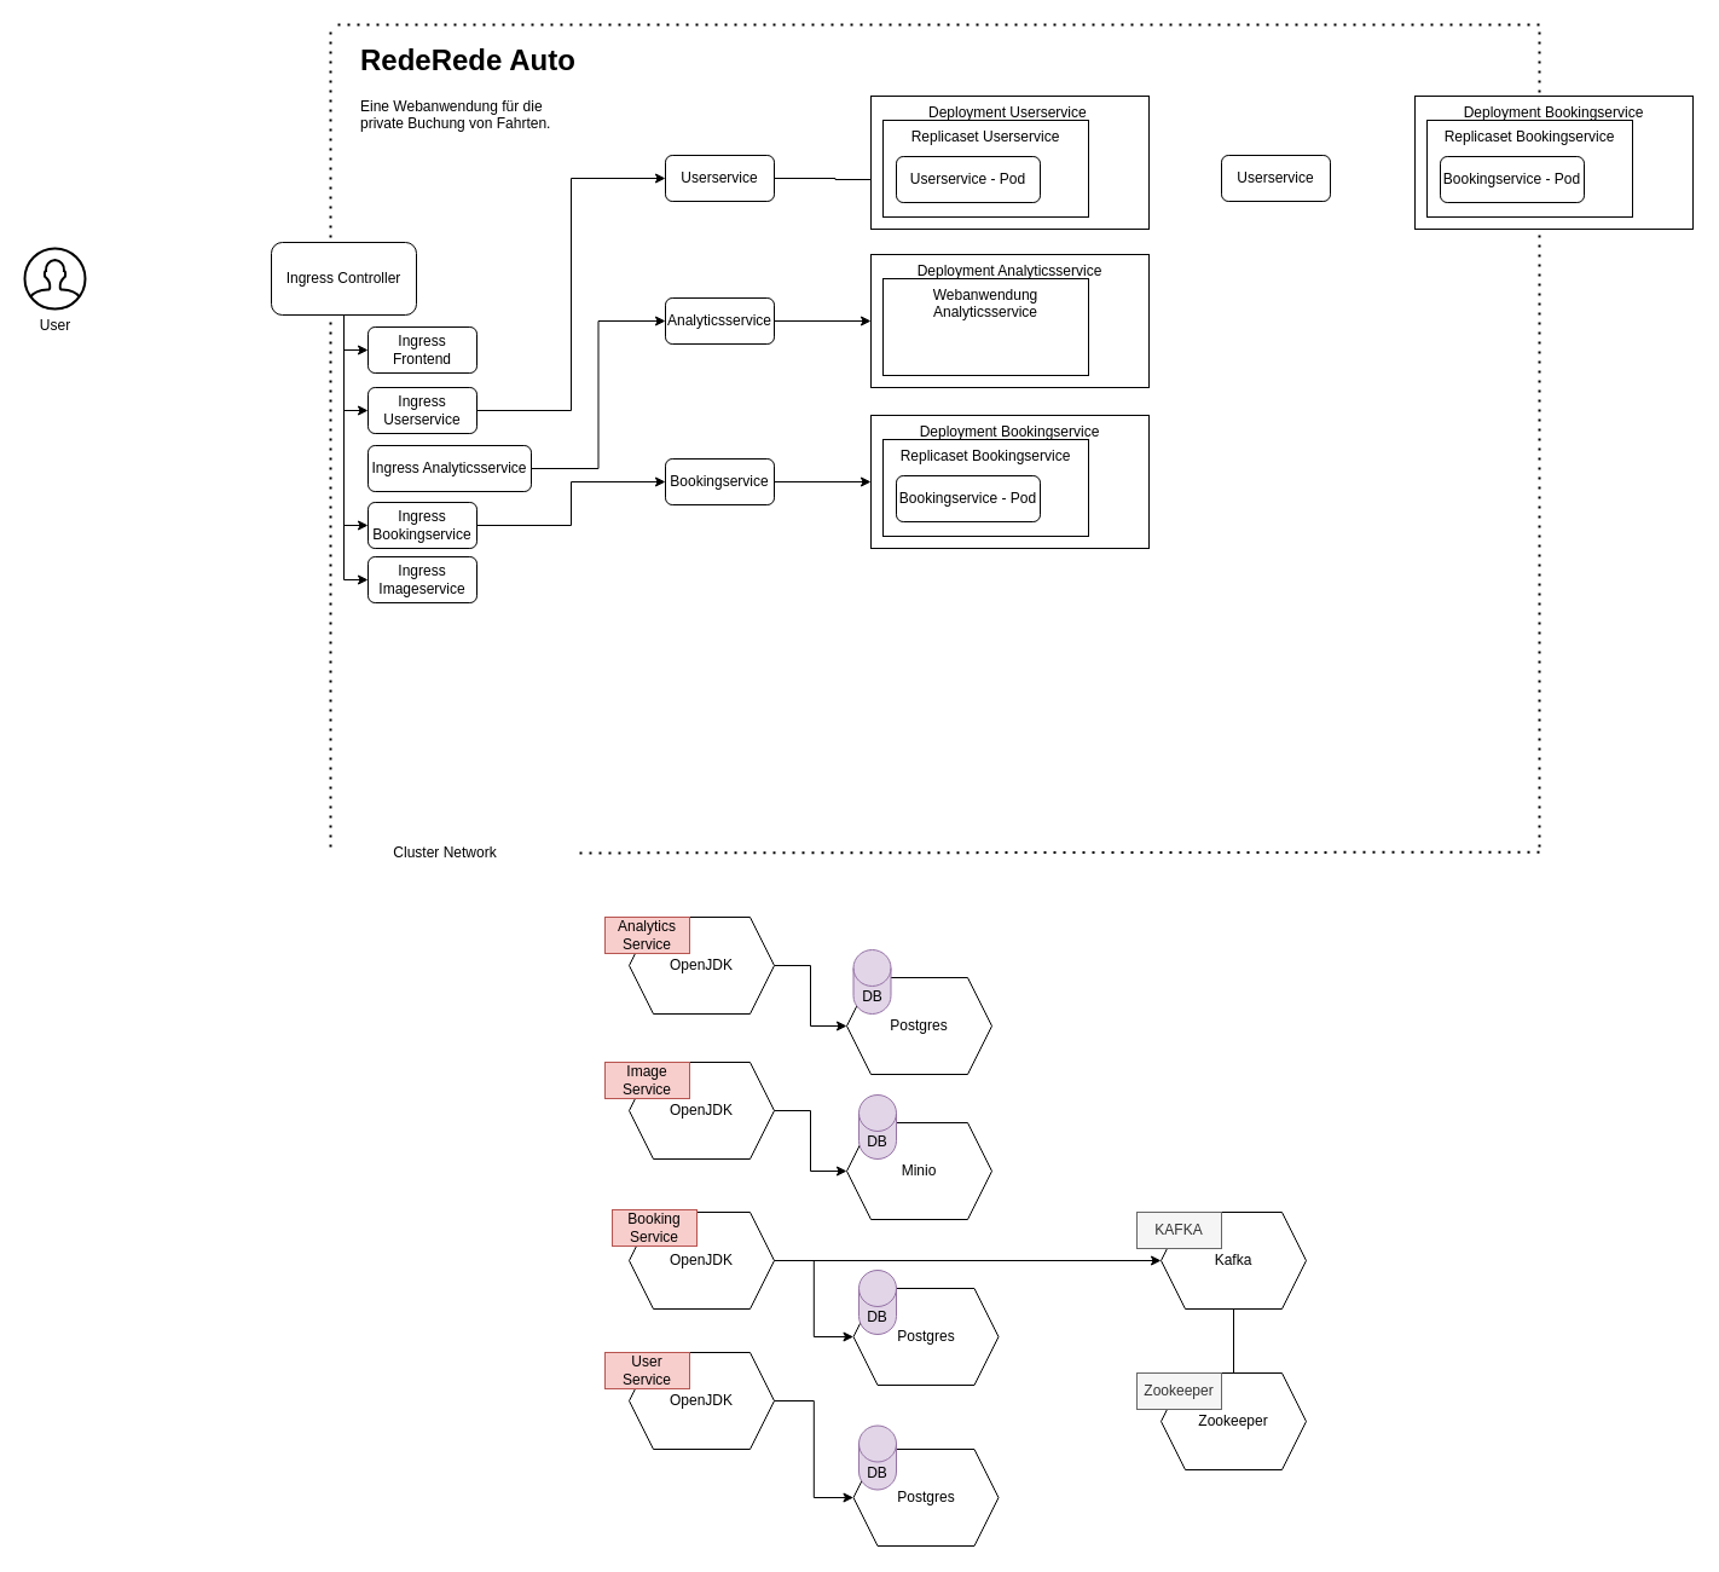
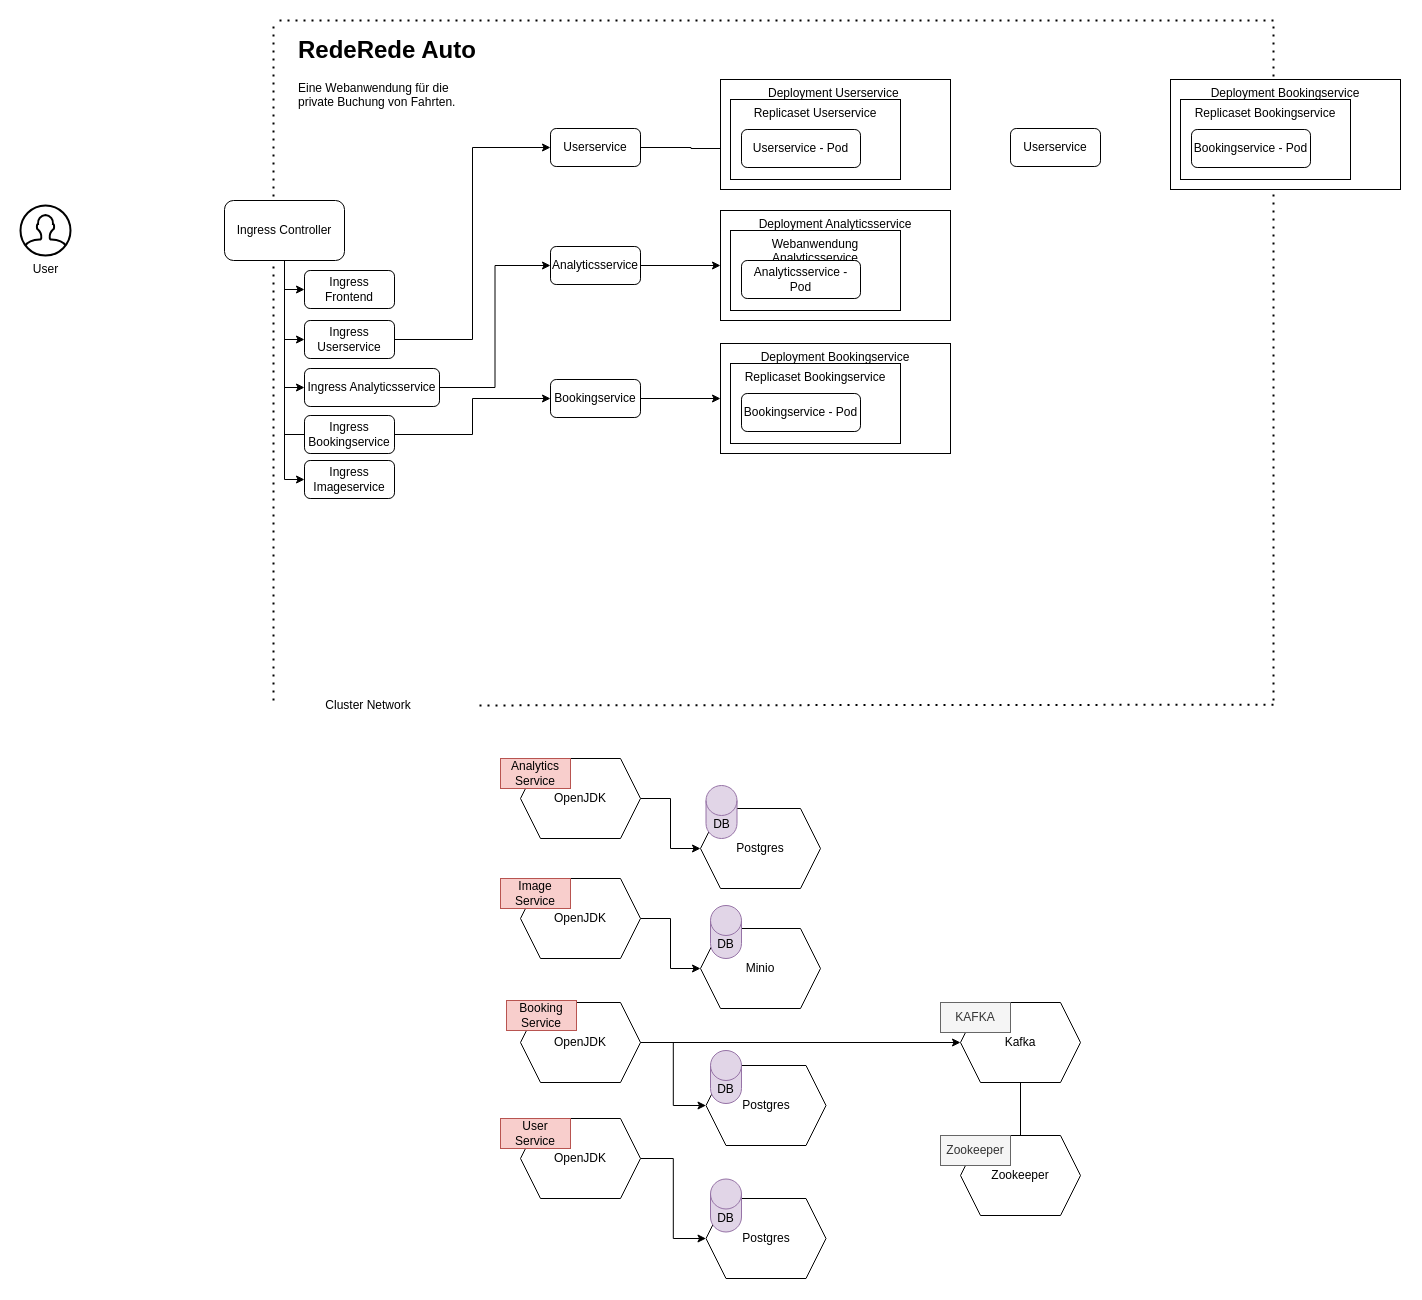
+ <mxCell id="58" value="Analyticsservice - Pod" style="rounded=1;whiteSpace=wrap;html=1;" vertex="1" parent="1"><mxGeometry x="741" y="260" width="119" height="38" as="geometry" /></mxCell>
+ <mxCell id="37" style="edgeStyle=orthogonalEdgeStyle;rounded=0;orthogonalLoop=1;jettySize=auto;html=1;entryX=0;entryY=0.5;entryDx=0;entryDy=0;" edge="1" parent="1" source="40" target="45"><mxGeometry relative="1" as="geometry" /></mxCell>
- <mxCell id="38" style="edgeStyle=orthogonalEdgeStyle;rounded=0;orthogonalLoop=1;jettySize=auto;html=1;entryX=0;entryY=0.5;entryDx=0;entryDy=0;" edge="1" parent="1" source="40" target="47"><mxGeometry relative="1" as="geometry" /></mxCell>
+ <mxCell id="38" style="edgeStyle=orthogonalEdgeStyle;rounded=0;orthogonalLoop=1;jettySize=auto;html=1;entryX=0;entryY=0.5;entryDx=0;entryDy=0;endArrow=none;" edge="1" parent="1" source="40" target="47"><mxGeometry relative="1" as="geometry" /></mxCell>
